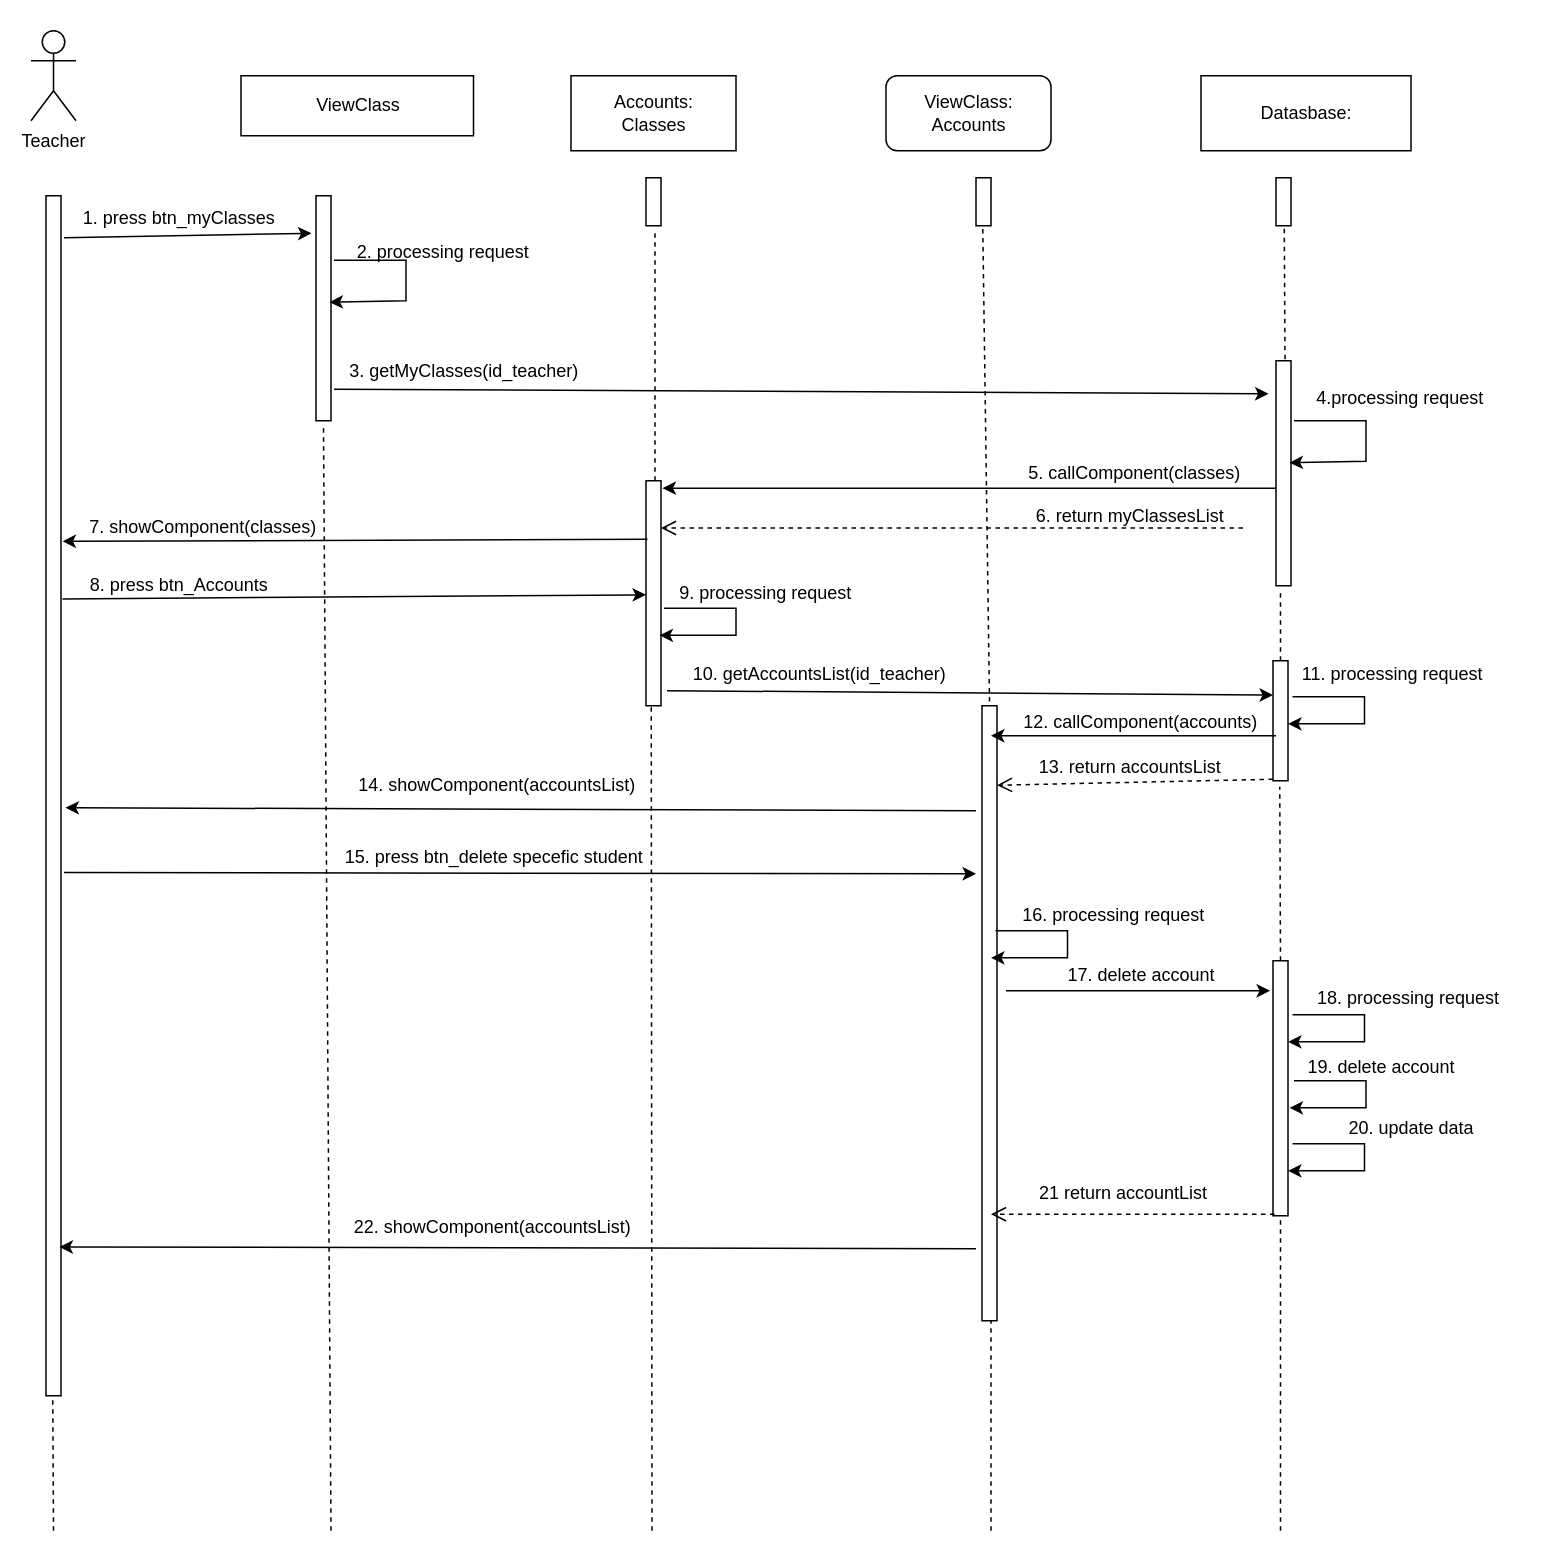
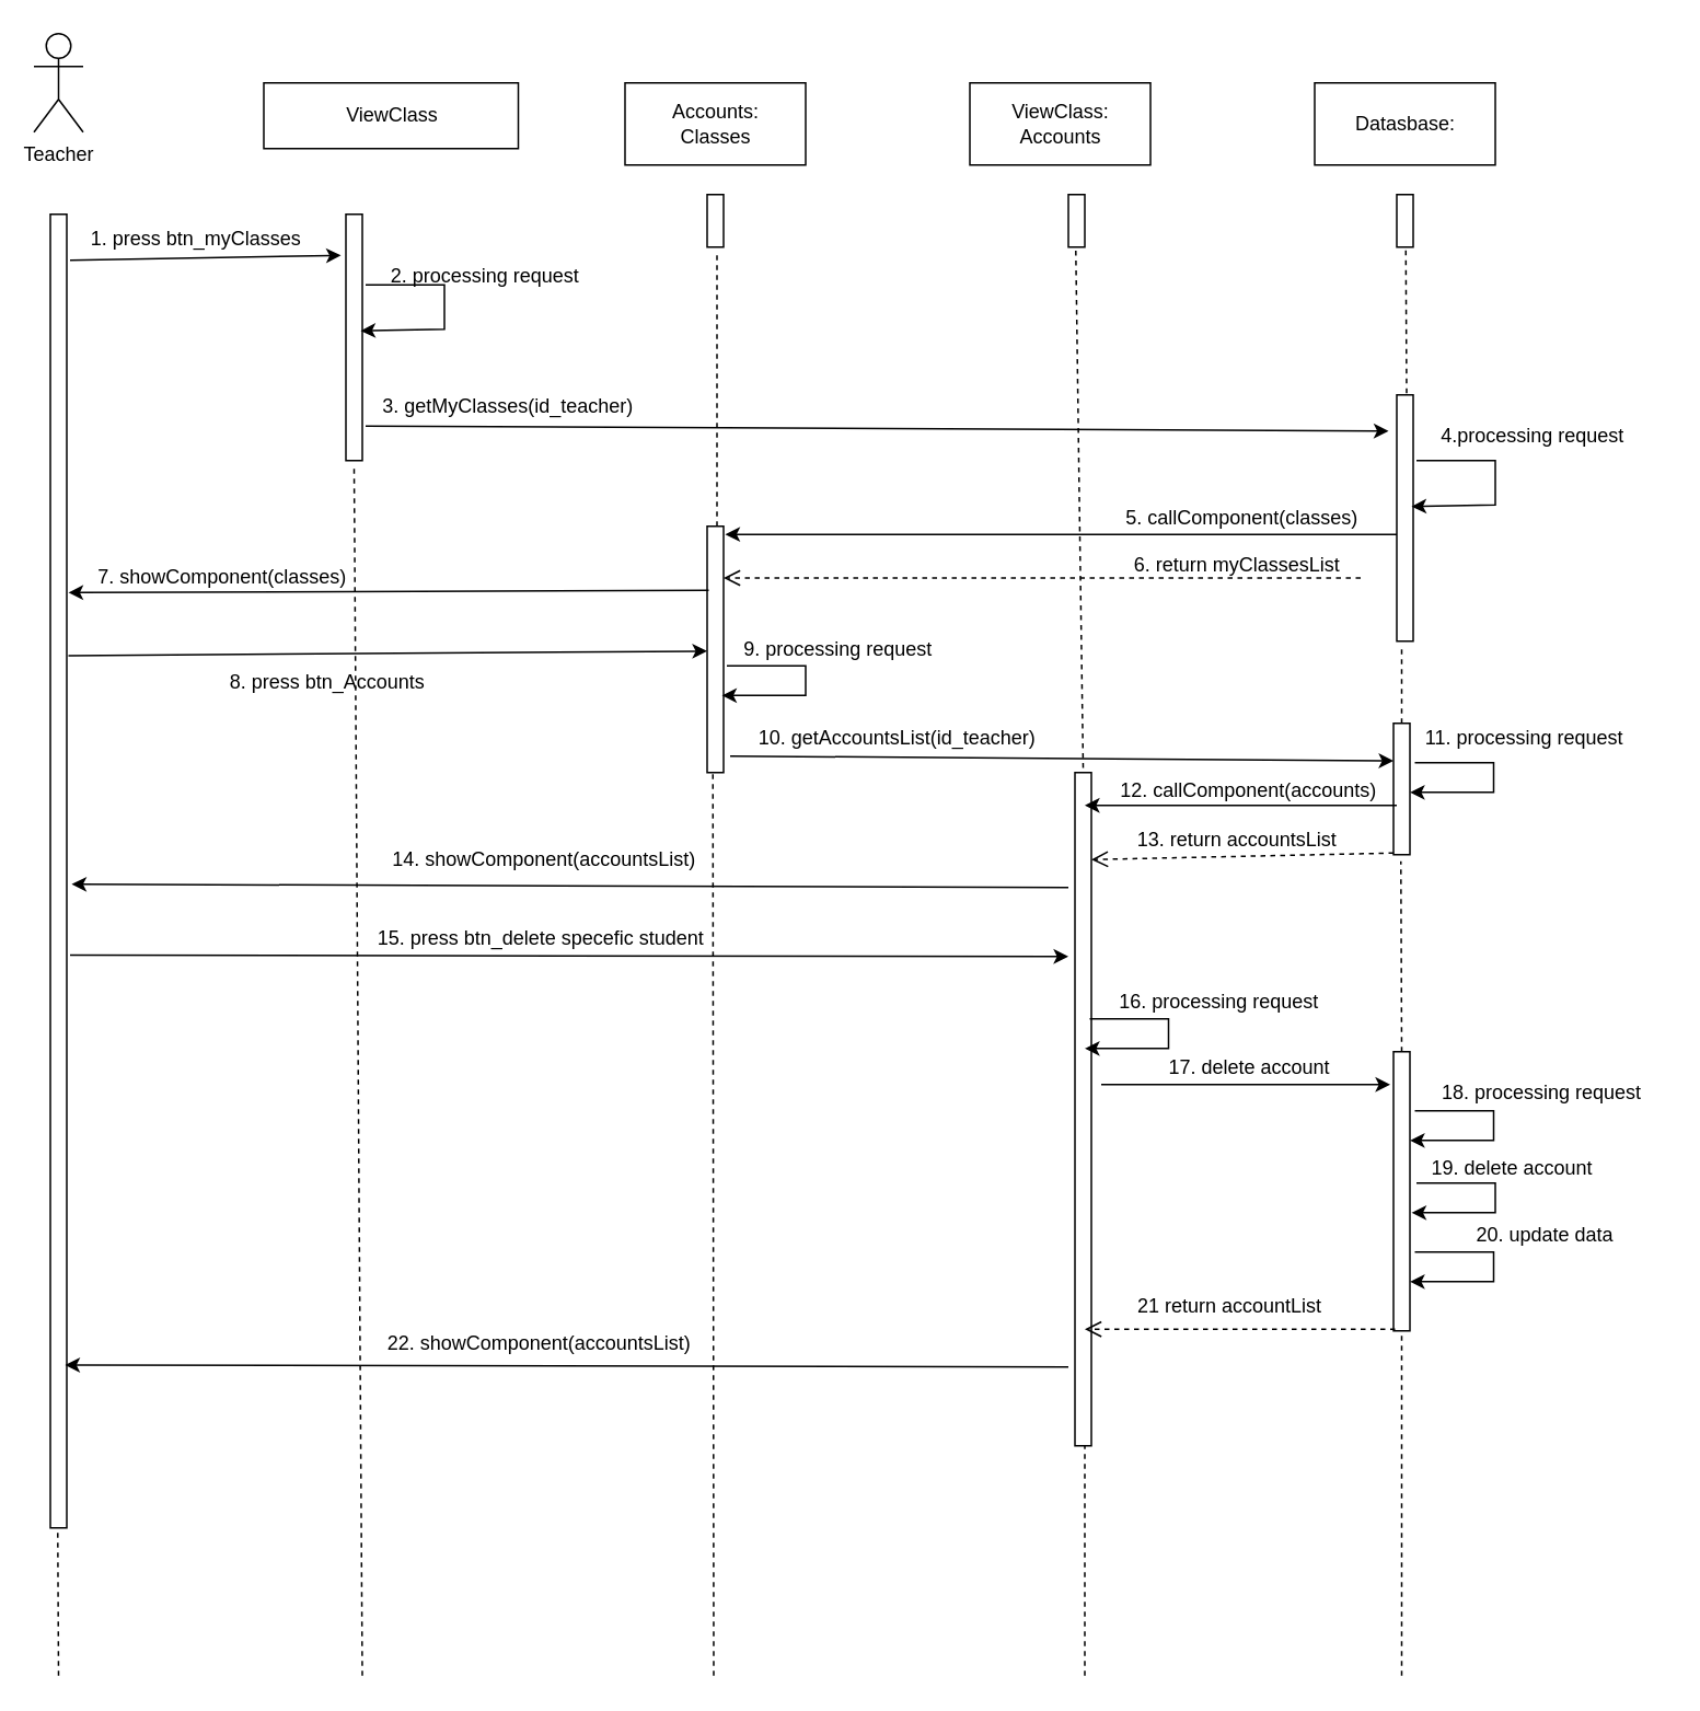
- <mxCell id="6" value="ViewClass:&lt;br&gt;Accounts" style="html=1;rounded=1;" vertex="1" parent="1"><mxGeometry x="590" y="50" width="110" height="50" as="geometry" /></mxCell>
+ <mxCell id="6" value="ViewClass:&lt;br&gt;Accounts" style="html=1;" vertex="1" parent="1"><mxGeometry x="590" y="50" width="110" height="50" as="geometry" /></mxCell>
- <mxCell id="7" value="Datasbase:" style="html=1;" vertex="1" parent="1"><mxGeometry x="800" y="50" width="140" height="50" as="geometry" /></mxCell>
+ <mxCell id="7" value="Datasbase:" style="html=1;" vertex="1" parent="1"><mxGeometry x="800" y="50" width="110" height="50" as="geometry" /></mxCell>
- <mxCell id="33" value="8. press btn_Accounts" style="text;html=1;strokeColor=none;fillColor=none;align=center;verticalAlign=middle;whiteSpace=wrap;rounded=0;" vertex="1" parent="1"><mxGeometry x="49" y="375" width="140" height="30" as="geometry" /></mxCell>
+ <mxCell id="33" value="8. press btn_Accounts" style="text;html=1;strokeColor=none;fillColor=none;align=center;verticalAlign=middle;whiteSpace=wrap;rounded=0;" vertex="1" parent="1"><mxGeometry x="129" y="400" width="140" height="30" as="geometry" /></mxCell>
